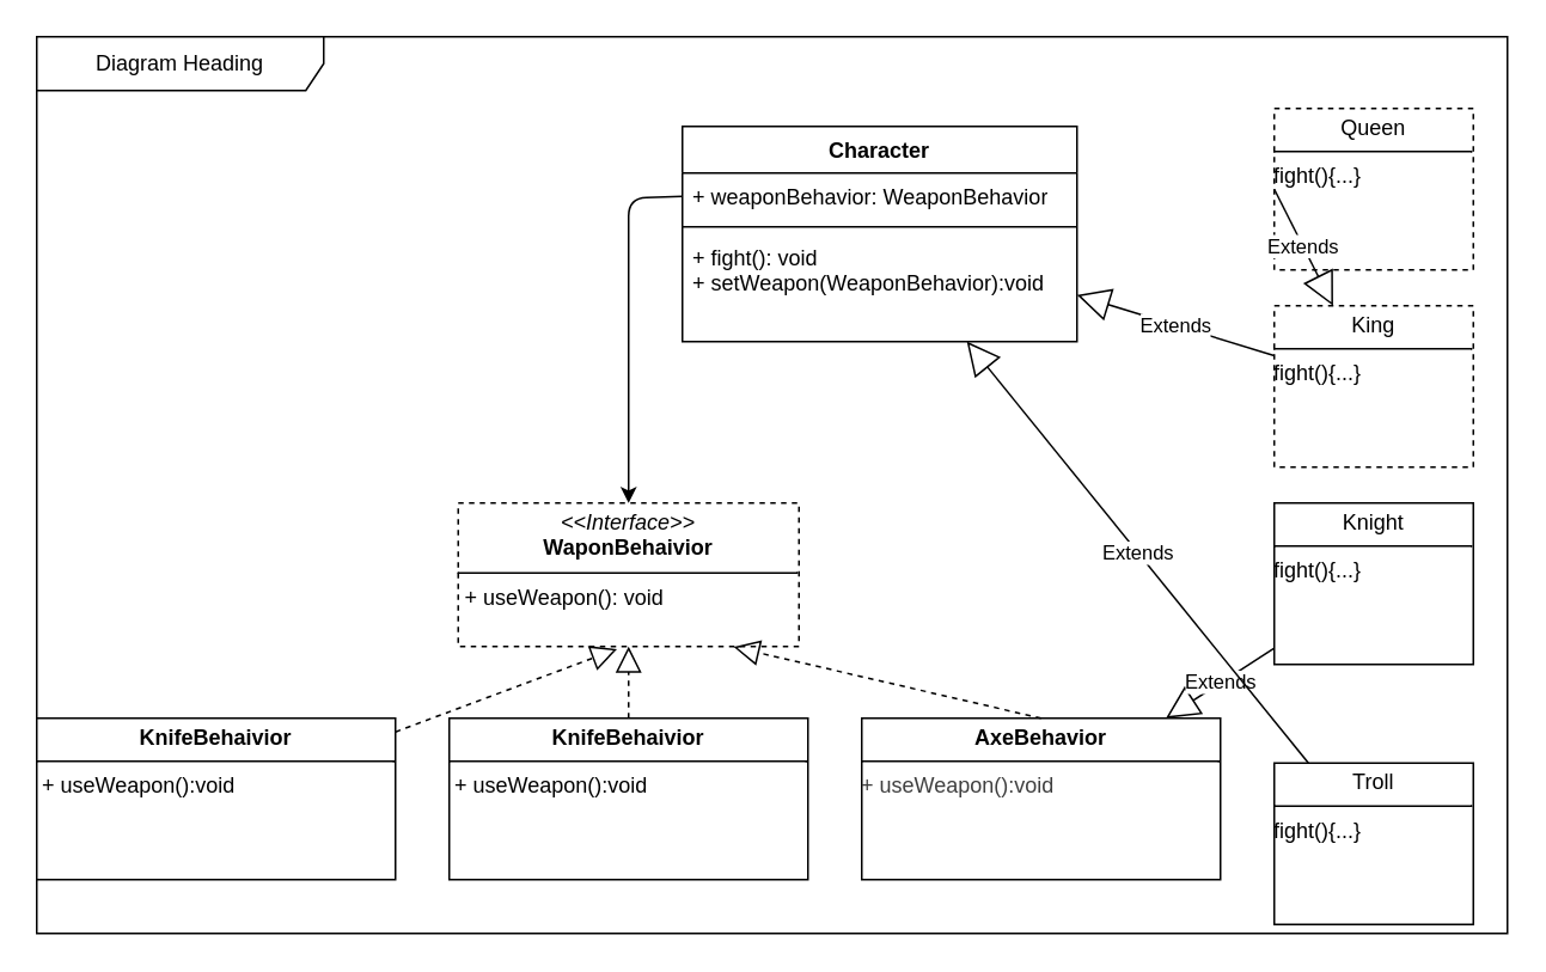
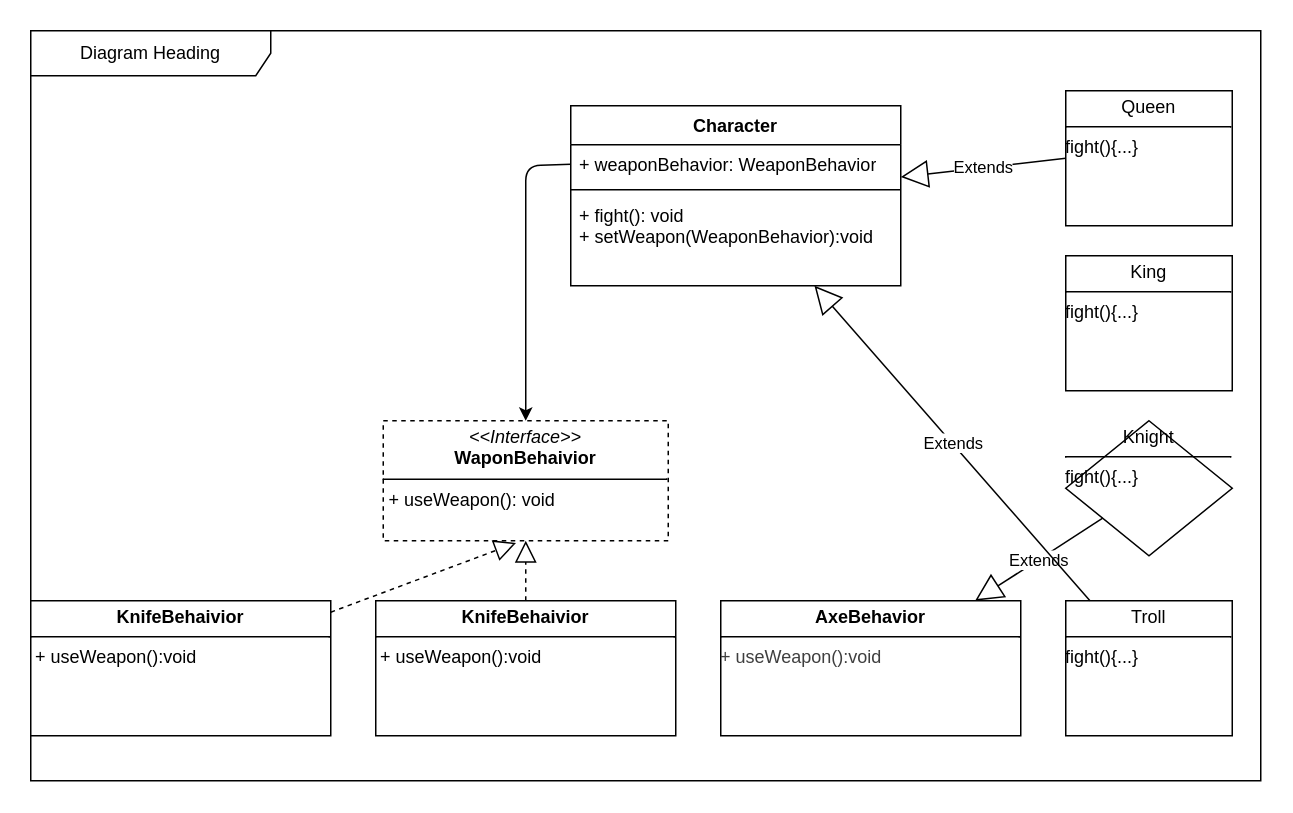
- <mxCell id="15" value="&lt;p style=&quot;margin:0px;margin-top:4px;text-align:center;&quot;&gt;Queen&lt;/p&gt;&lt;hr size=&quot;1&quot; style=&quot;border-style:solid;&quot;&gt;&lt;div style=&quot;height:2px;&quot;&gt;fight(){...}&lt;/div&gt;" style="verticalAlign=top;align=left;overflow=fill;html=1;whiteSpace=wrap;dashed=1;" vertex="1" parent="2"><mxGeometry x="690" y="40" width="111" height="90" as="geometry" /></mxCell>
+ <mxCell id="15" value="&lt;p style=&quot;margin:0px;margin-top:4px;text-align:center;&quot;&gt;Queen&lt;/p&gt;&lt;hr size=&quot;1&quot; style=&quot;border-style:solid;&quot;&gt;&lt;div style=&quot;height:2px;&quot;&gt;fight(){...}&lt;/div&gt;" style="verticalAlign=top;align=left;overflow=fill;html=1;whiteSpace=wrap;" vertex="1" parent="2"><mxGeometry x="690" y="40" width="111" height="90" as="geometry" /></mxCell>
- <mxCell id="19" value="Extends" style="endArrow=block;endSize=16;endFill=0;html=1;exitX=0;exitY=0.5;exitDx=0;exitDy=0;" edge="1" parent="2" source="15" target="16"><mxGeometry width="160" relative="1" as="geometry"><mxPoint x="690" y="200" as="sourcePoint" /><mxPoint x="850" y="200" as="targetPoint" /></mxGeometry></mxCell>
+ <mxCell id="19" value="Extends" style="endArrow=block;endSize=16;endFill=0;html=1;exitX=0;exitY=0.5;exitDx=0;exitDy=0;" edge="1" parent="2" source="15" target="4"><mxGeometry width="160" relative="1" as="geometry"><mxPoint x="690" y="200" as="sourcePoint" /><mxPoint x="850" y="200" as="targetPoint" /></mxGeometry></mxCell>
- <mxCell id="20" value="Extends" style="endArrow=block;endSize=16;endFill=0;html=1;" edge="1" parent="2" source="16" target="4"><mxGeometry width="160" relative="1" as="geometry"><mxPoint x="850" y="105" as="sourcePoint" /><mxPoint x="590" y="116" as="targetPoint" /></mxGeometry></mxCell>
- <mxCell id="16" value="&lt;p style=&quot;margin:0px;margin-top:4px;text-align:center;&quot;&gt;King&lt;/p&gt;&lt;hr size=&quot;1&quot; style=&quot;border-style:solid;&quot;&gt;&lt;div style=&quot;height:2px;&quot;&gt;fight(){...}&lt;/div&gt;" style="verticalAlign=top;align=left;overflow=fill;html=1;whiteSpace=wrap;dashed=1;" vertex="1" parent="2"><mxGeometry x="690" y="150" width="111" height="90" as="geometry" /></mxCell>
+ <mxCell id="16" value="&lt;p style=&quot;margin:0px;margin-top:4px;text-align:center;&quot;&gt;King&lt;/p&gt;&lt;hr size=&quot;1&quot; style=&quot;border-style:solid;&quot;&gt;&lt;div style=&quot;height:2px;&quot;&gt;fight(){...}&lt;/div&gt;" style="verticalAlign=top;align=left;overflow=fill;html=1;whiteSpace=wrap;" vertex="1" parent="2"><mxGeometry x="690" y="150" width="111" height="90" as="geometry" /></mxCell>
- <mxCell id="17" value="&lt;p style=&quot;margin:0px;margin-top:4px;text-align:center;&quot;&gt;Knight&lt;/p&gt;&lt;hr size=&quot;1&quot; style=&quot;border-style:solid;&quot;&gt;&lt;div style=&quot;height:2px;&quot;&gt;fight(){...}&lt;/div&gt;" style="verticalAlign=top;align=left;overflow=fill;html=1;whiteSpace=wrap;" vertex="1" parent="2"><mxGeometry x="690" y="260" width="111" height="90" as="geometry" /></mxCell>
+ <mxCell id="17" value="&lt;p style=&quot;margin:0px;margin-top:4px;text-align:center;&quot;&gt;Knight&lt;/p&gt;&lt;hr size=&quot;1&quot; style=&quot;border-style:solid;&quot;&gt;&lt;div style=&quot;height:2px;&quot;&gt;fight(){...}&lt;/div&gt;" style="rhombus;verticalAlign=top;align=left;overflow=fill;html=1;whiteSpace=wrap;" vertex="1" parent="2"><mxGeometry x="690" y="260" width="111" height="90" as="geometry" /></mxCell>
- <mxCell id="14" value="" style="endArrow=block;dashed=1;endFill=0;endSize=12;html=1;entryX=0.808;entryY=1.003;entryDx=0;entryDy=0;entryPerimeter=0;exitX=0.5;exitY=0;exitDx=0;exitDy=0;" edge="1" parent="2" source="11" target="3"><mxGeometry width="160" relative="1" as="geometry"><mxPoint x="340" y="390" as="sourcePoint" /><mxPoint x="265" y="310" as="targetPoint" /></mxGeometry></mxCell>
- <mxCell id="18" value="&lt;p style=&quot;margin:0px;margin-top:4px;text-align:center;&quot;&gt;Troll&lt;/p&gt;&lt;hr size=&quot;1&quot; style=&quot;border-style:solid;&quot;&gt;&lt;div style=&quot;height:2px;&quot;&gt;fight(){...}&lt;/div&gt;" style="verticalAlign=top;align=left;overflow=fill;html=1;whiteSpace=wrap;" vertex="1" parent="2"><mxGeometry x="690" y="405" width="111" height="90" as="geometry" /></mxCell>
+ <mxCell id="18" value="&lt;p style=&quot;margin:0px;margin-top:4px;text-align:center;&quot;&gt;Troll&lt;/p&gt;&lt;hr size=&quot;1&quot; style=&quot;border-style:solid;&quot;&gt;&lt;div style=&quot;height:2px;&quot;&gt;fight(){...}&lt;/div&gt;" style="verticalAlign=top;align=left;overflow=fill;html=1;whiteSpace=wrap;" vertex="1" parent="2"><mxGeometry x="690" y="380" width="111" height="90" as="geometry" /></mxCell>
